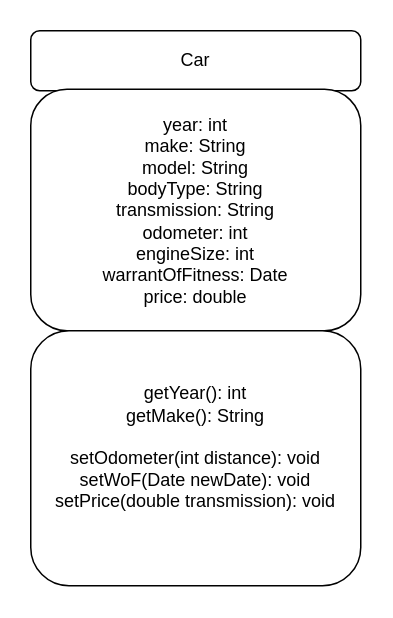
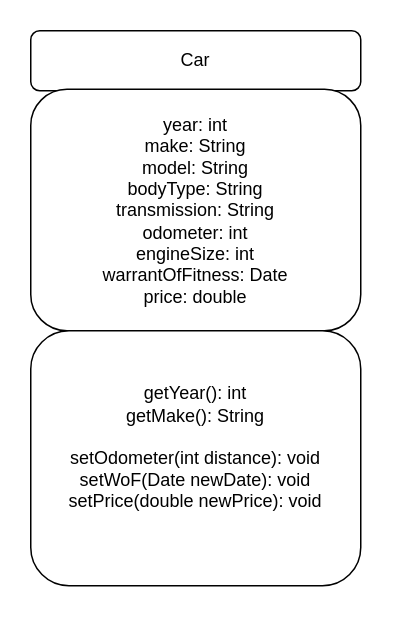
- <mxCell id="4" value="&lt;div&gt;getYear(): int&lt;/div&gt;&lt;div&gt;getMake(): String&lt;/div&gt;&lt;div&gt;&lt;br&gt;&lt;/div&gt;setOdometer(int distance): void&lt;div&gt;setWoF(Date newDate): void&lt;/div&gt;&lt;div&gt;setPrice(double transmission): void&lt;br&gt;&lt;div&gt;&lt;br&gt;&lt;/div&gt;&lt;/div&gt;" style="rounded=1;whiteSpace=wrap;html=1;" vertex="1" parent="1"><mxGeometry x="20" y="220" width="220" height="170" as="geometry" /></mxCell>
+ <mxCell id="4" value="&lt;div&gt;getYear(): int&lt;/div&gt;&lt;div&gt;getMake(): String&lt;/div&gt;&lt;div&gt;&lt;br&gt;&lt;/div&gt;setOdometer(int distance): void&lt;div&gt;setWoF(Date newDate): void&lt;/div&gt;&lt;div&gt;setPrice(double newPrice): void&lt;br&gt;&lt;div&gt;&lt;br&gt;&lt;/div&gt;&lt;/div&gt;" style="rounded=1;whiteSpace=wrap;html=1;" vertex="1" parent="1"><mxGeometry x="20" y="220" width="220" height="170" as="geometry" /></mxCell>
